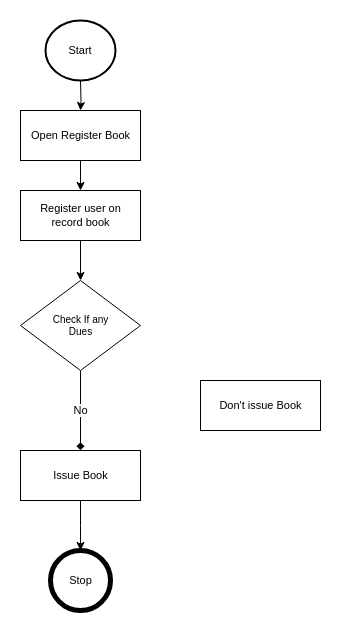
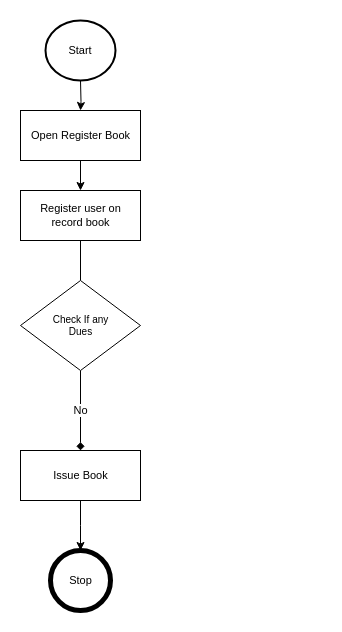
- <mxCell id="5" style="edgeStyle=orthogonalEdgeStyle;rounded=0;orthogonalLoop=1;jettySize=auto;html=1;entryX=0.5;entryY=0;entryDx=0;entryDy=0;fontSize=11;" parent="1" source="6" target="8" edge="1"><mxGeometry relative="1" as="geometry" /></mxCell>
+ <mxCell id="5" style="edgeStyle=orthogonalEdgeStyle;rounded=0;orthogonalLoop=1;jettySize=auto;html=1;entryX=0.5;entryY=0;entryDx=0;entryDy=0;fontSize=11;endArrow=none;" parent="1" source="6" target="8" edge="1"><mxGeometry relative="1" as="geometry" /></mxCell>
- <mxCell id="9" value="Don't issue Book" style="html=1;dashed=0;whitespace=wrap;fontSize=11;" parent="1" vertex="1"><mxGeometry x="200" y="380" width="120" height="50" as="geometry" /></mxCell>
